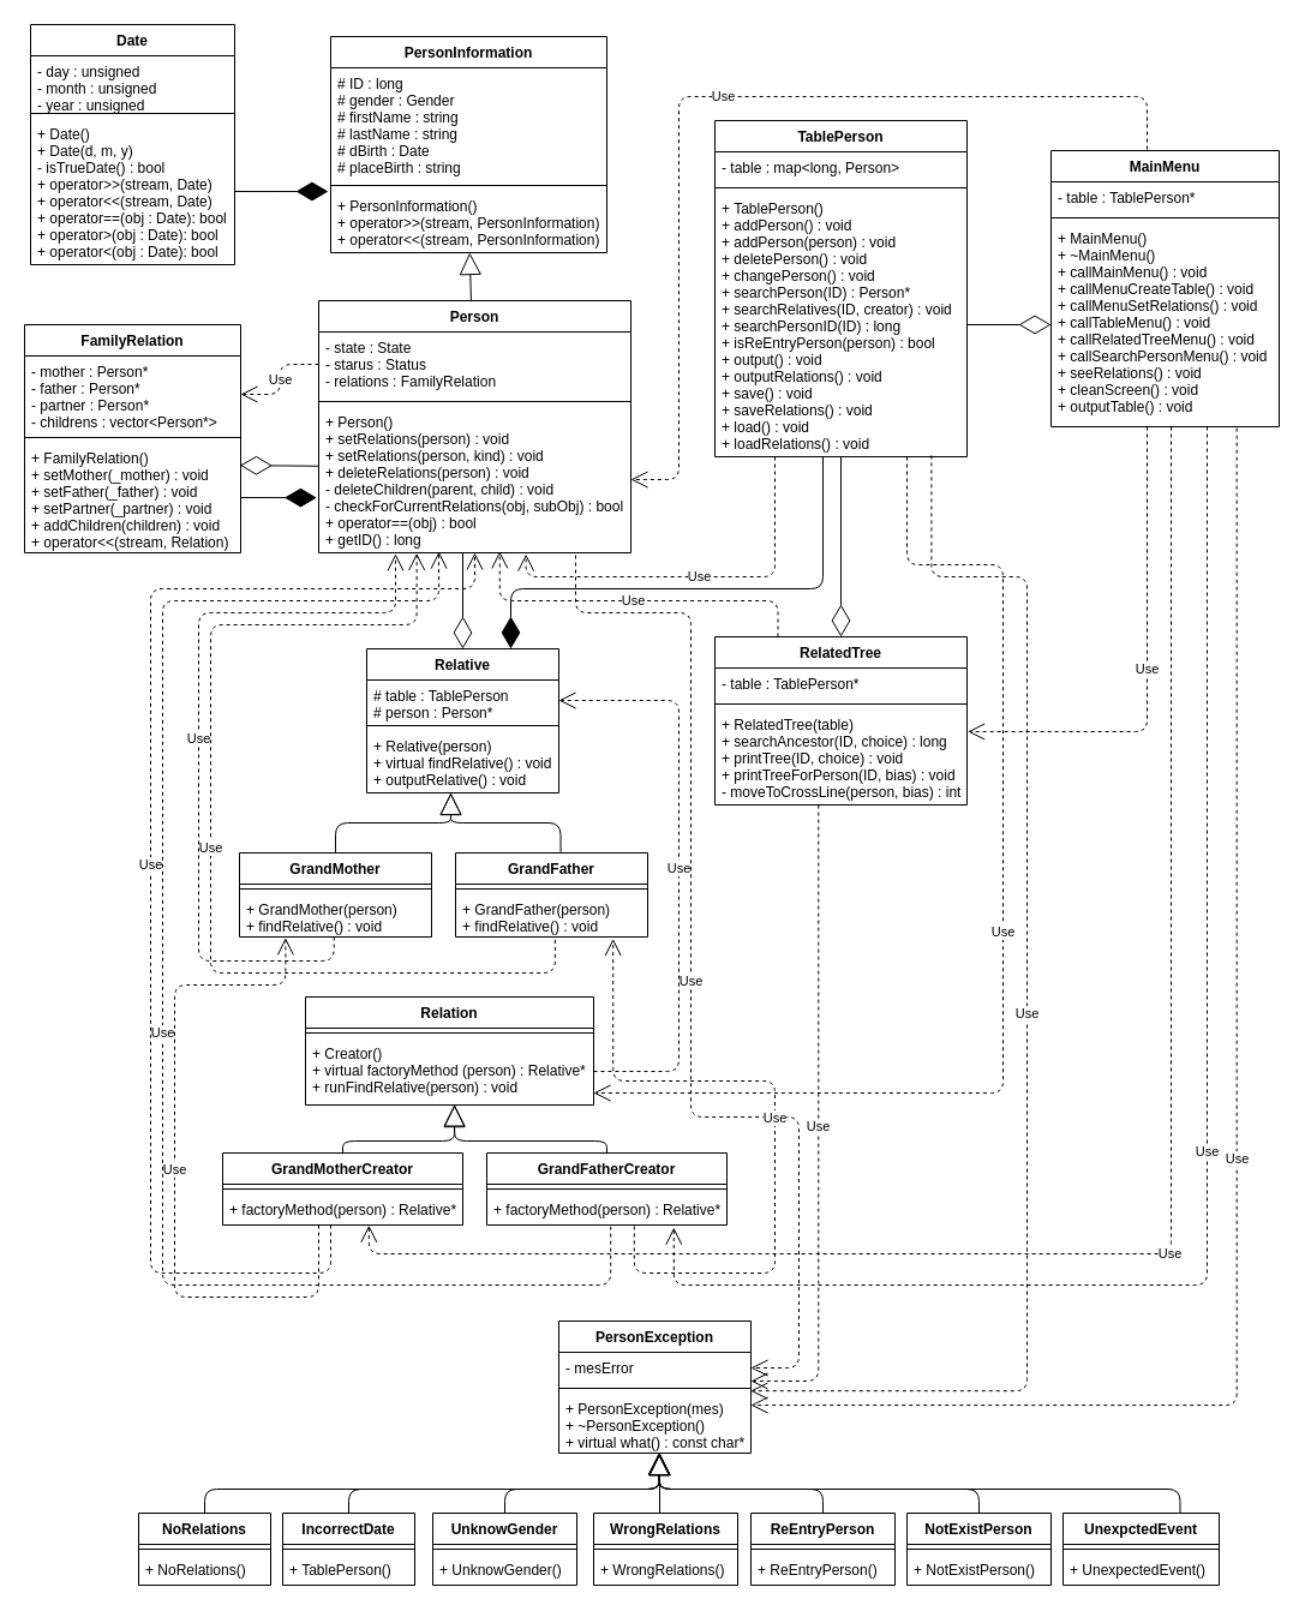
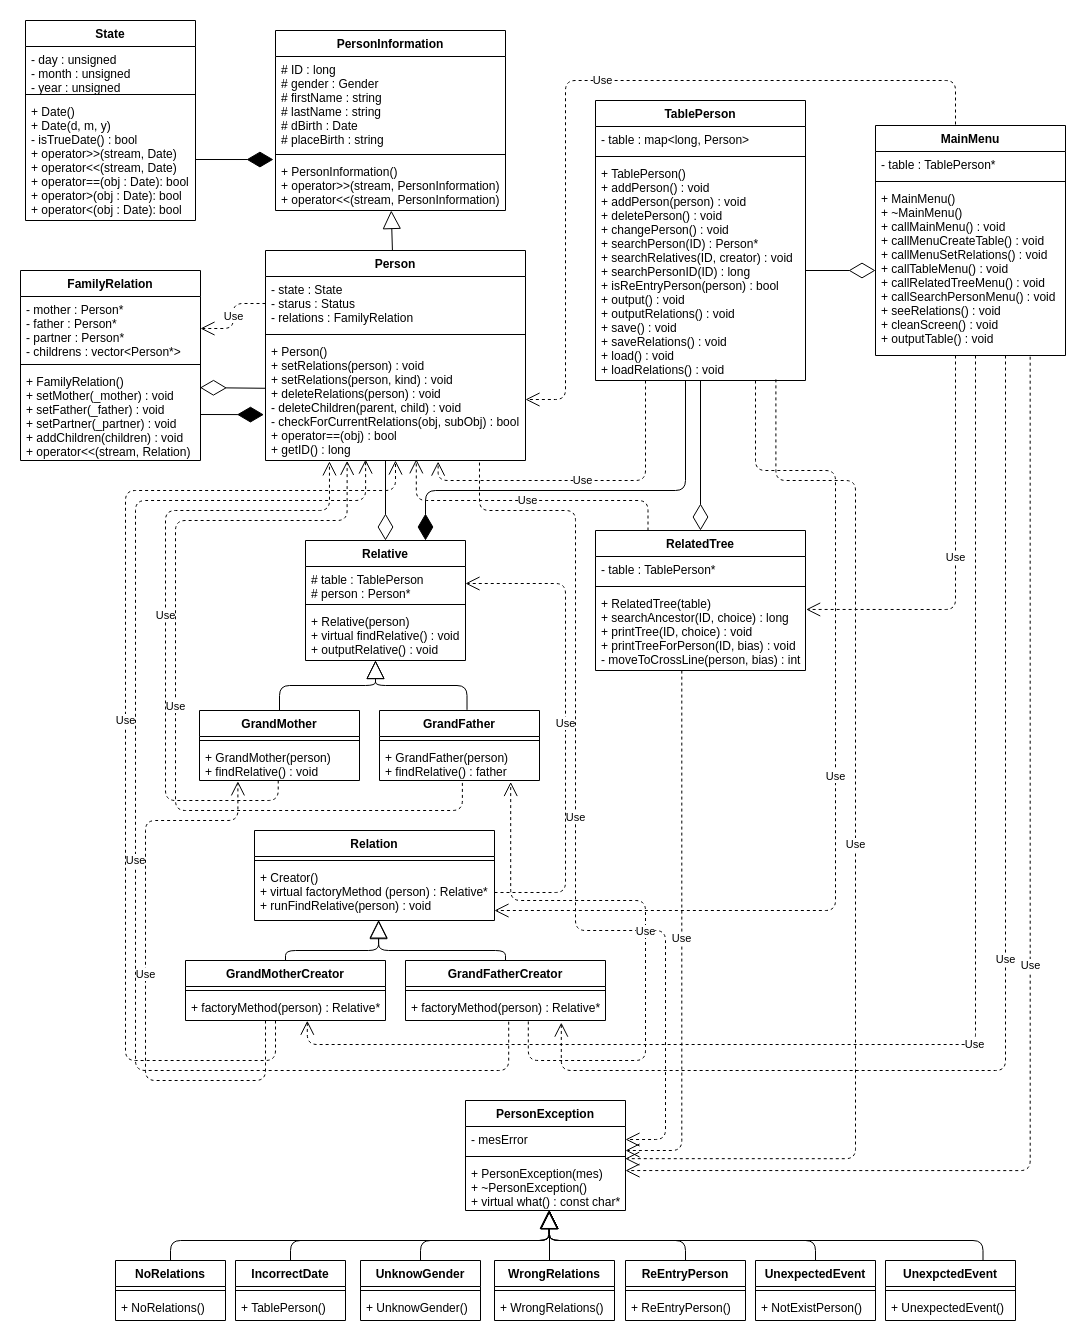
- <mxCell id="2" value="Date" style="swimlane;fontStyle=1;align=center;verticalAlign=top;childLayout=stackLayout;horizontal=1;startSize=26;horizontalStack=0;resizeParent=1;resizeParentMax=0;resizeLast=0;collapsible=1;marginBottom=0;" parent="1" vertex="1"><mxGeometry x="25" y="20" width="170" height="200" as="geometry" /></mxCell>
+ <mxCell id="2" value="State" style="swimlane;fontStyle=1;align=center;verticalAlign=top;childLayout=stackLayout;horizontal=1;startSize=26;horizontalStack=0;resizeParent=1;resizeParentMax=0;resizeLast=0;collapsible=1;marginBottom=0;" parent="1" vertex="1"><mxGeometry x="25" y="20" width="170" height="200" as="geometry" /></mxCell>
- <mxCell id="27" value="+ GrandFather(person)&#10;+ findRelative() : void" style="text;strokeColor=none;fillColor=none;align=left;verticalAlign=top;spacingLeft=4;spacingRight=4;overflow=hidden;rotatable=0;points=[[0,0.5],[1,0.5]];portConstraint=eastwest;" parent="25" vertex="1"><mxGeometry y="34" width="160" height="36" as="geometry" /></mxCell>
+ <mxCell id="27" value="+ GrandFather(person)&#10;+ findRelative() : father" style="text;strokeColor=none;fillColor=none;align=left;verticalAlign=top;spacingLeft=4;spacingRight=4;overflow=hidden;rotatable=0;points=[[0,0.5],[1,0.5]];portConstraint=eastwest;" parent="25" vertex="1"><mxGeometry y="34" width="160" height="36" as="geometry" /></mxCell>
- <mxCell id="81" value="NotExistPerson" style="swimlane;fontStyle=1;align=center;verticalAlign=top;childLayout=stackLayout;horizontal=1;startSize=26;horizontalStack=0;resizeParent=1;resizeParentMax=0;resizeLast=0;collapsible=1;marginBottom=0;" parent="1" vertex="1"><mxGeometry x="755" y="1260" width="120" height="60" as="geometry" /></mxCell>
+ <mxCell id="81" value="UnexpectedEvent" style="swimlane;fontStyle=1;align=center;verticalAlign=top;childLayout=stackLayout;horizontal=1;startSize=26;horizontalStack=0;resizeParent=1;resizeParentMax=0;resizeLast=0;collapsible=1;marginBottom=0;" parent="1" vertex="1"><mxGeometry x="755" y="1260" width="120" height="60" as="geometry" /></mxCell>
